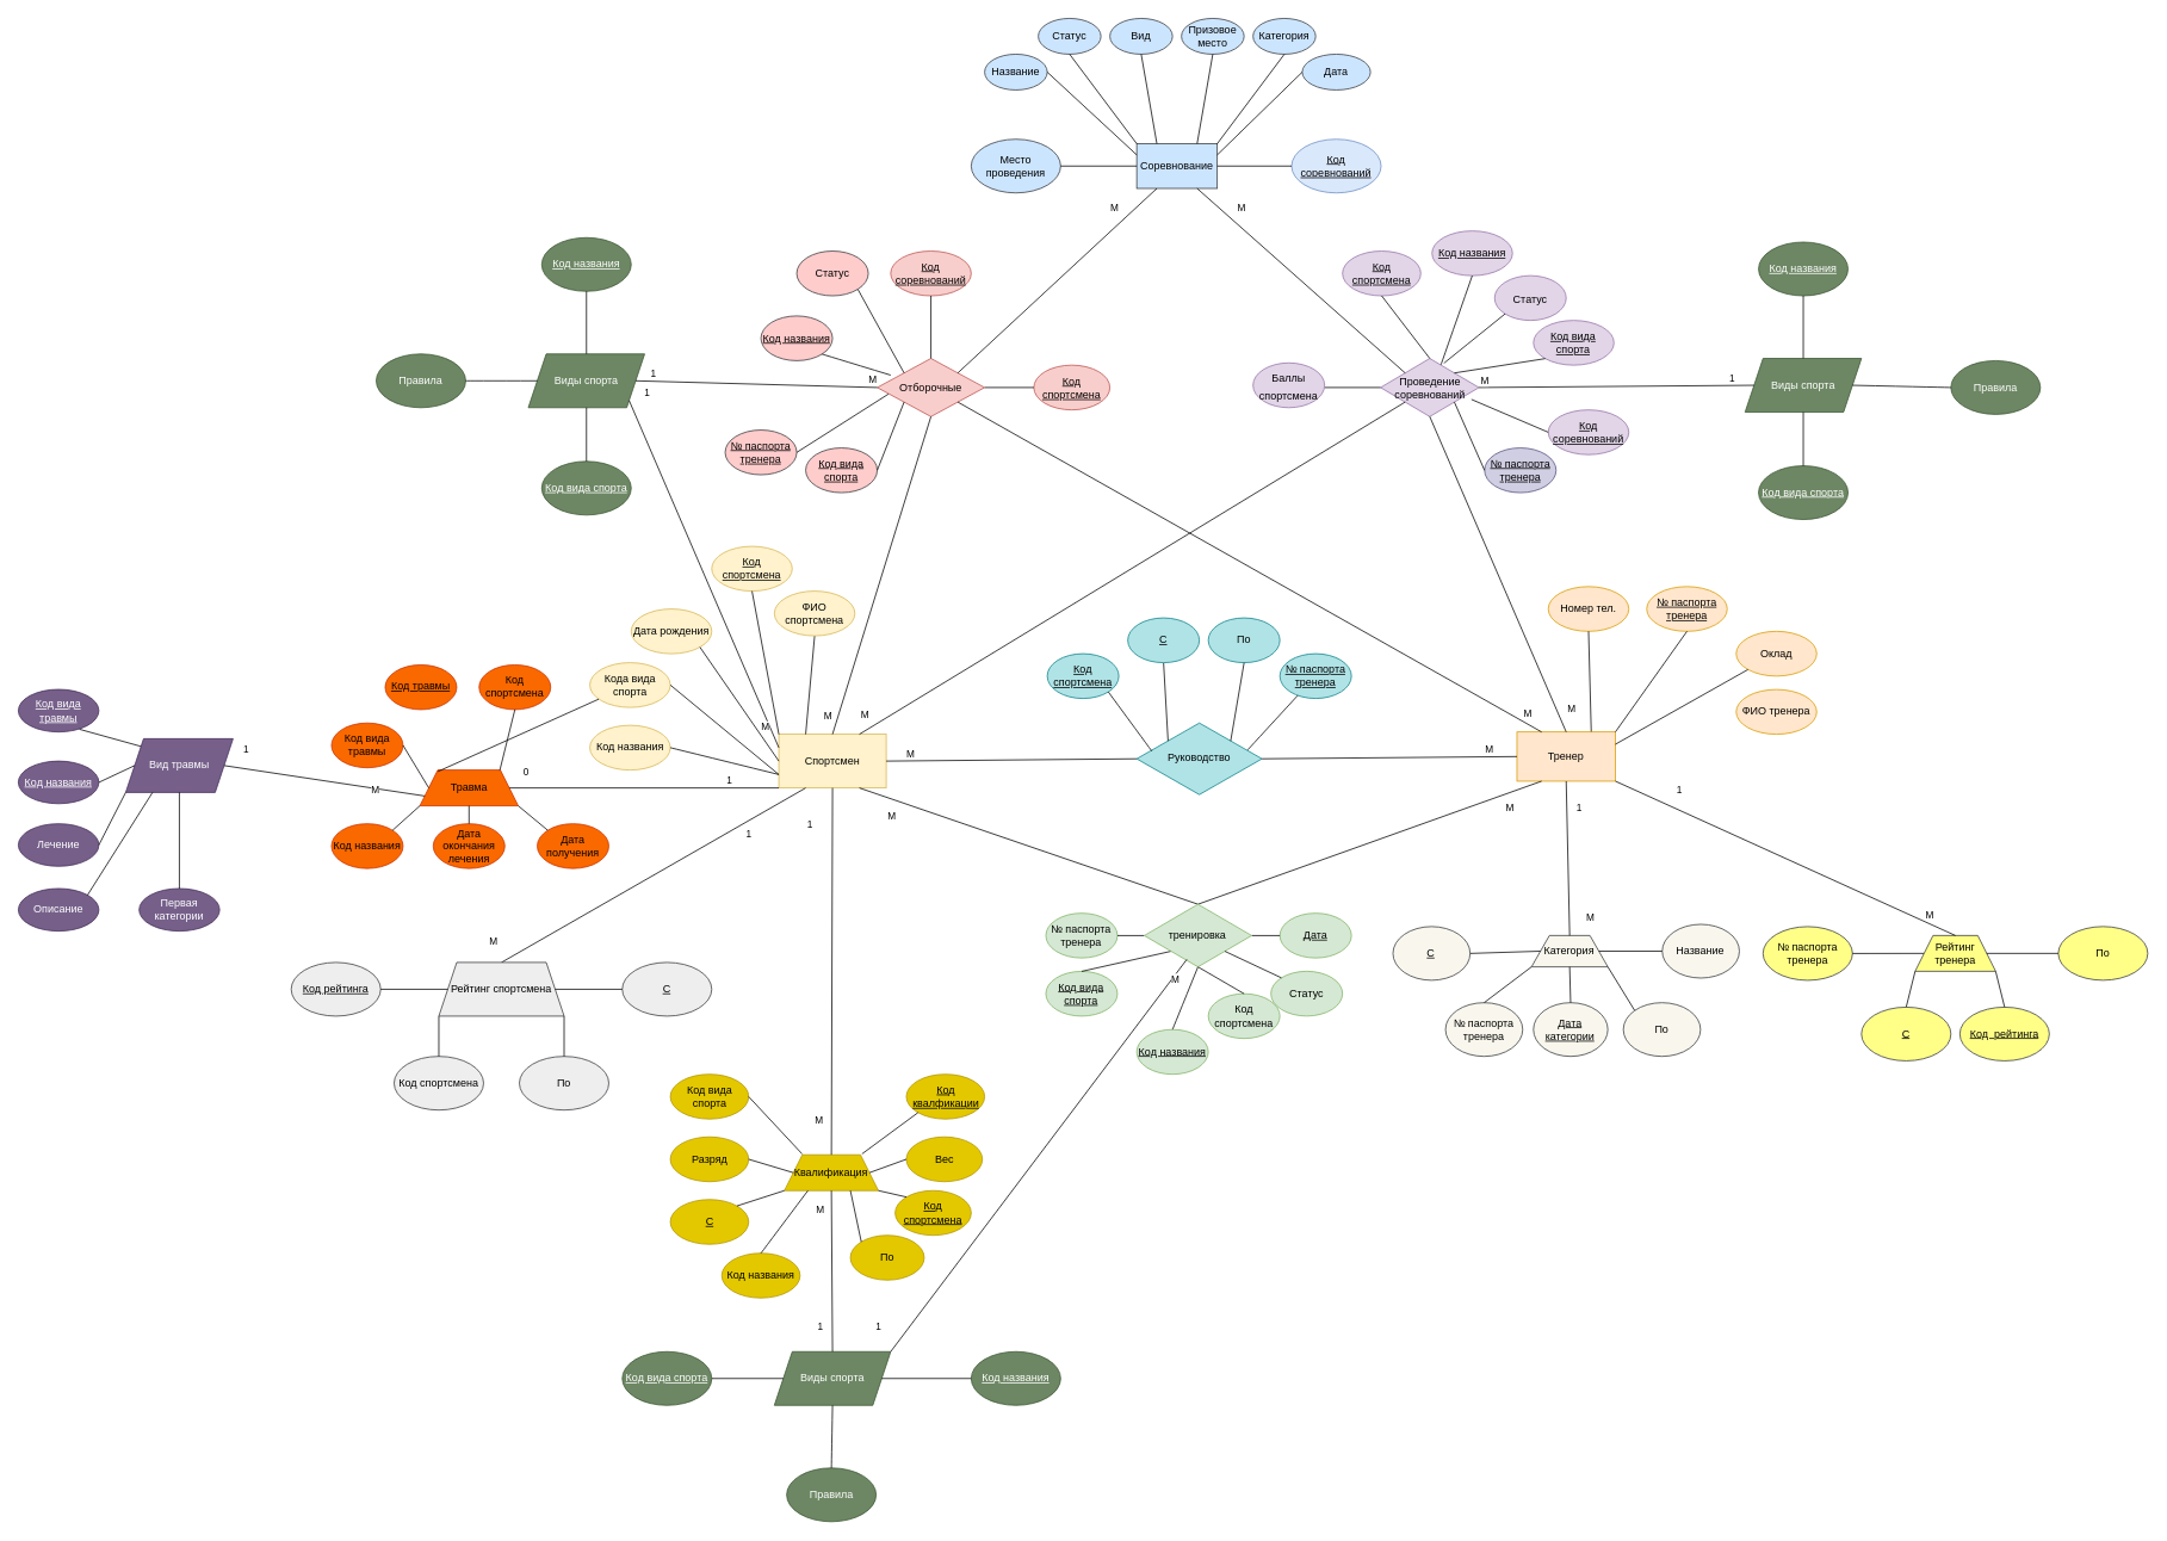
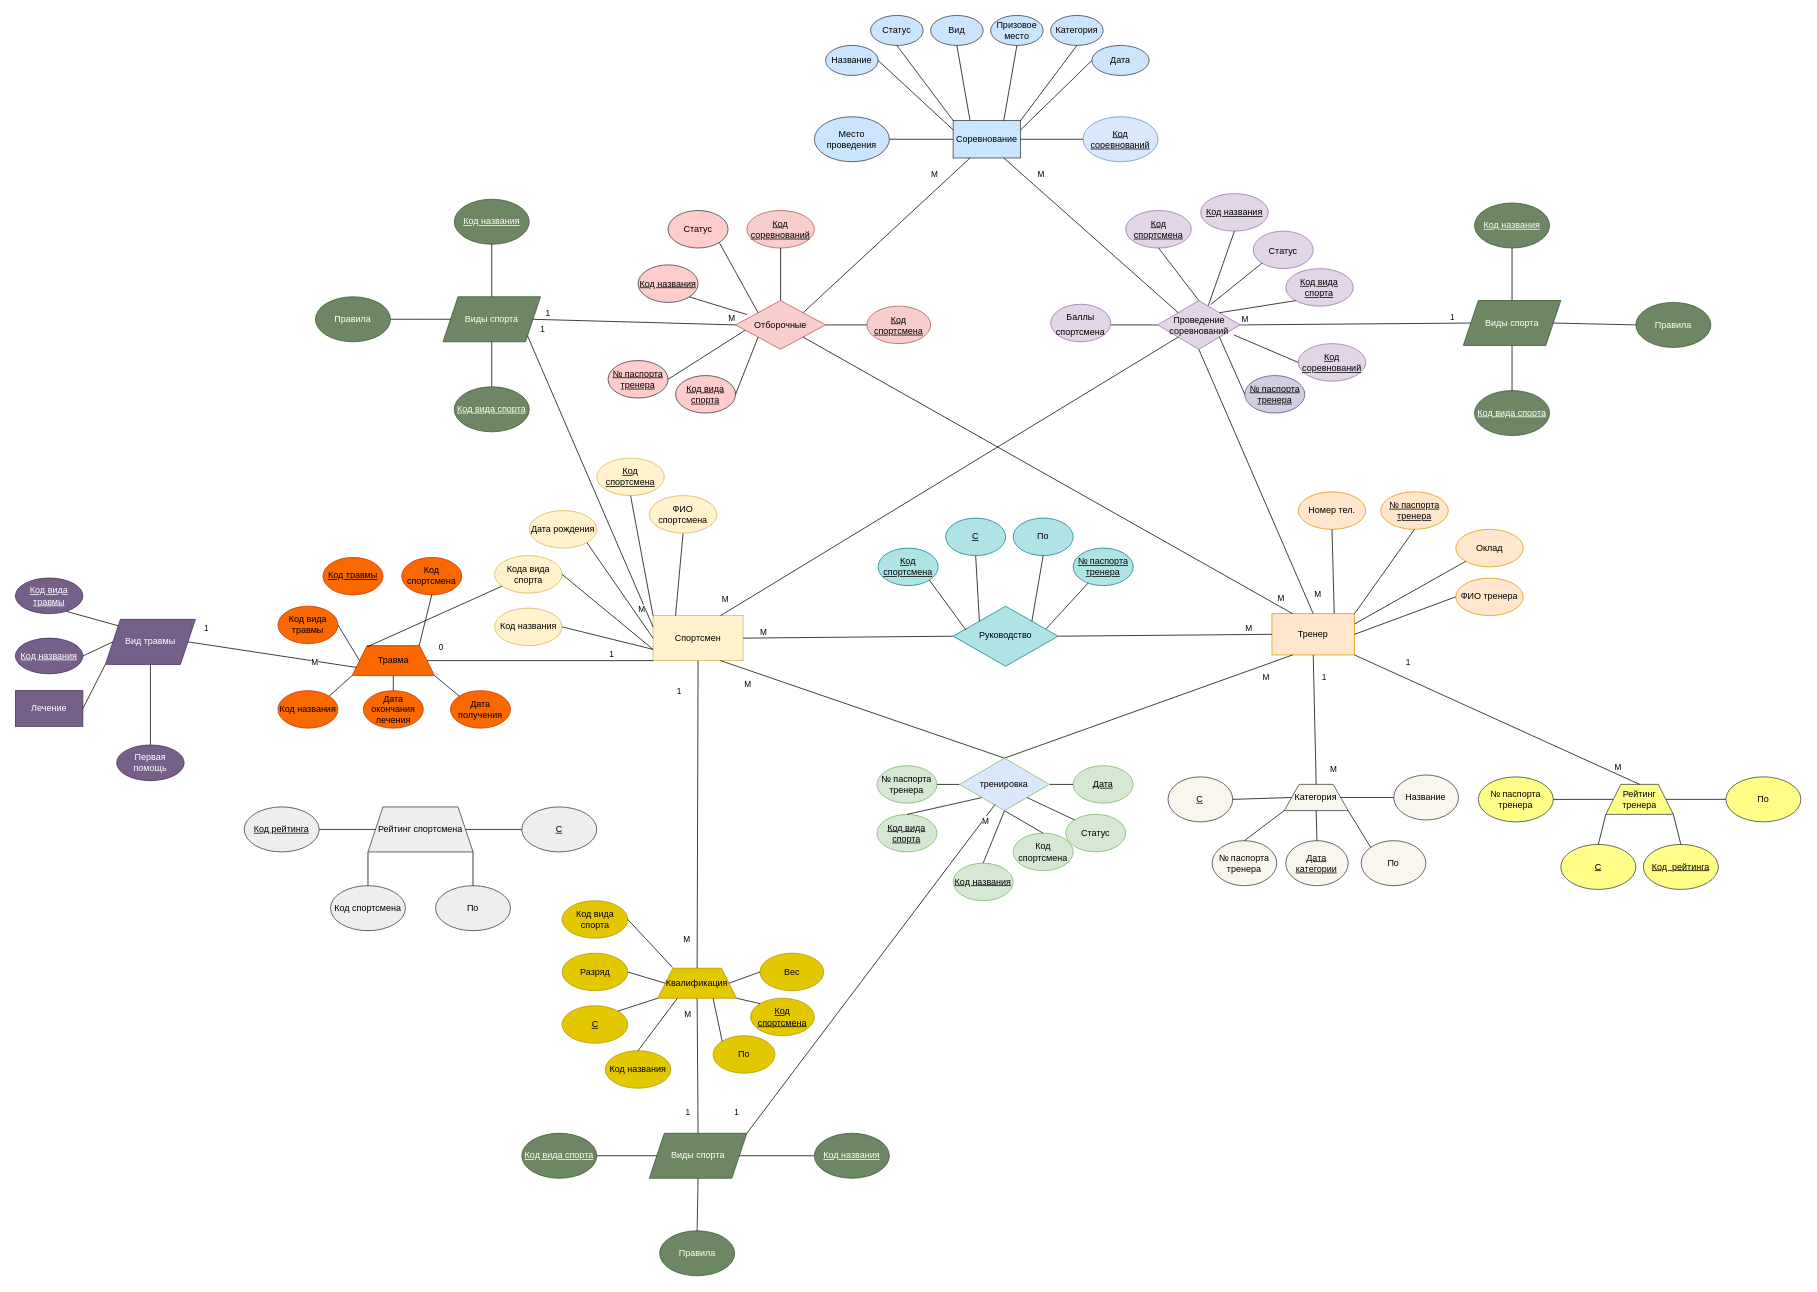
- <mxCell id="80" value="" style="endArrow=none;html=1;rounded=0;exitX=0.5;exitY=1;exitDx=0;exitDy=0;entryX=0.5;entryY=0;entryDx=0;entryDy=0;endFill=0;fontStyle=0" parent="1" source="75" target="14" edge="1"><mxGeometry relative="1" as="geometry"><mxPoint x="1180" y="840" as="sourcePoint" /><mxPoint x="1340" y="840" as="targetPoint" /></mxGeometry></mxCell>
- <mxCell id="81" value="M" style="edgeLabel;resizable=0;html=1;align=right;verticalAlign=bottom;fontStyle=0" parent="80" connectable="0" vertex="1"><mxGeometry x="1" relative="1" as="geometry"><mxPoint y="-12" as="offset" /></mxGeometry></mxCell>
+ <mxCell id="53" value="" style="endArrow=none;html=1;rounded=0;entryX=1;entryY=0.5;entryDx=0;entryDy=0;exitX=0;exitY=0.5;exitDx=0;exitDy=0;fontStyle=0" parent="1" source="10" target="9" edge="1"><mxGeometry width="50" height="50" relative="1" as="geometry"><mxPoint x="1640" y="912.44" as="sourcePoint" /><mxPoint x="1690" y="862.44" as="targetPoint" /></mxGeometry></mxCell>
- <mxCell id="167" value="Лечение" style="ellipse;whiteSpace=wrap;html=1;fillColor=#76608a;fontColor=#ffffff;strokeColor=#432D57;fontStyle=0" parent="1" vertex="1"><mxGeometry x="20" y="920" width="90" height="47.56" as="geometry" /></mxCell>
+ <mxCell id="167" value="Лечение" style="whiteSpace=wrap;html=1;fillColor=#76608a;fontColor=#ffffff;strokeColor=#432D57;fontStyle=0;rounded=0;" parent="1" vertex="1"><mxGeometry x="20" y="920" width="90" height="47.56" as="geometry" /></mxCell>
- <mxCell id="177" value="" style="endArrow=none;html=1;rounded=0;entryX=0.25;entryY=1;entryDx=0;entryDy=0;exitX=1;exitY=0;exitDx=0;exitDy=0;fontStyle=0" parent="1" source="169" target="120" edge="1"><mxGeometry width="50" height="50" relative="1" as="geometry"><mxPoint x="490" y="1140" as="sourcePoint" /><mxPoint x="540" y="1090" as="targetPoint" /></mxGeometry></mxCell>
- <mxCell id="102" value="" style="endArrow=none;html=1;rounded=0;entryX=0.25;entryY=1;entryDx=0;entryDy=0;exitX=0.5;exitY=0;exitDx=0;exitDy=0;endFill=0;fontStyle=0" parent="1" source="105" target="14" edge="1"><mxGeometry relative="1" as="geometry"><mxPoint x="925" y="1220" as="sourcePoint" /><mxPoint x="1290" y="1420" as="targetPoint" /></mxGeometry></mxCell>
- <mxCell id="103" value="M" style="edgeLabel;resizable=0;html=1;align=left;verticalAlign=bottom;fontStyle=0" parent="102" connectable="0" vertex="1"><mxGeometry x="-1" relative="1" as="geometry"><mxPoint x="-15" y="-15" as="offset" /></mxGeometry></mxCell>
- <mxCell id="104" value="1" style="edgeLabel;resizable=0;html=1;align=right;verticalAlign=bottom;fontStyle=0" parent="102" connectable="0" vertex="1"><mxGeometry x="1" relative="1" as="geometry"><mxPoint x="-60" y="60" as="offset" /></mxGeometry></mxCell>
- <mxCell id="168" value="Первая категории" style="ellipse;whiteSpace=wrap;html=1;fillColor=#76608a;fontColor=#ffffff;strokeColor=#432D57;fontStyle=0" parent="1" vertex="1"><mxGeometry x="155" y="992.44" width="90" height="47.56" as="geometry" /></mxCell>
+ <mxCell id="168" value="Первая помощь" style="ellipse;whiteSpace=wrap;html=1;fillColor=#76608a;fontColor=#ffffff;strokeColor=#432D57;fontStyle=0" parent="1" vertex="1"><mxGeometry x="155" y="992.44" width="90" height="47.56" as="geometry" /></mxCell>
- <mxCell id="169" value="Описание" style="ellipse;whiteSpace=wrap;html=1;fillColor=#76608a;fontColor=#ffffff;strokeColor=#432D57;fontStyle=0" parent="1" vertex="1"><mxGeometry x="20" y="992.44" width="90" height="47.56" as="geometry" /></mxCell>
- <mxCell id="128" value="тренировка" style="rhombus;whiteSpace=wrap;html=1;fillColor=#d5e8d4;strokeColor=#82b366;fontStyle=0" parent="1" vertex="1"><mxGeometry x="1278.44" y="1010" width="120" height="70" as="geometry" /></mxCell>
+ <mxCell id="128" value="тренировка" style="rhombus;whiteSpace=wrap;html=1;fillColor=#dae8fc;strokeColor=#82b366;fontStyle=0;" parent="1" vertex="1"><mxGeometry x="1278.44" y="1010" width="120" height="70" as="geometry" /></mxCell>
- <mxCell id="26" value="&lt;u&gt;Код квалфикации&lt;/u&gt;" style="ellipse;whiteSpace=wrap;html=1;fillColor=#e3c800;fontColor=#000000;strokeColor=#B09500;fontStyle=0" parent="1" vertex="1"><mxGeometry x="1012.5" y="1200" width="87.5" height="50" as="geometry" /></mxCell>
- <mxCell id="56" value="" style="endArrow=none;html=1;rounded=0;entryX=0;entryY=1;entryDx=0;entryDy=0;exitX=0.826;exitY=-0.025;exitDx=0;exitDy=0;exitPerimeter=0;fontStyle=0" parent="1" source="17" target="26" edge="1"><mxGeometry width="50" height="50" relative="1" as="geometry"><mxPoint x="966.25" y="1320" as="sourcePoint" /><mxPoint x="973.75" y="1245" as="targetPoint" /></mxGeometry></mxCell>
